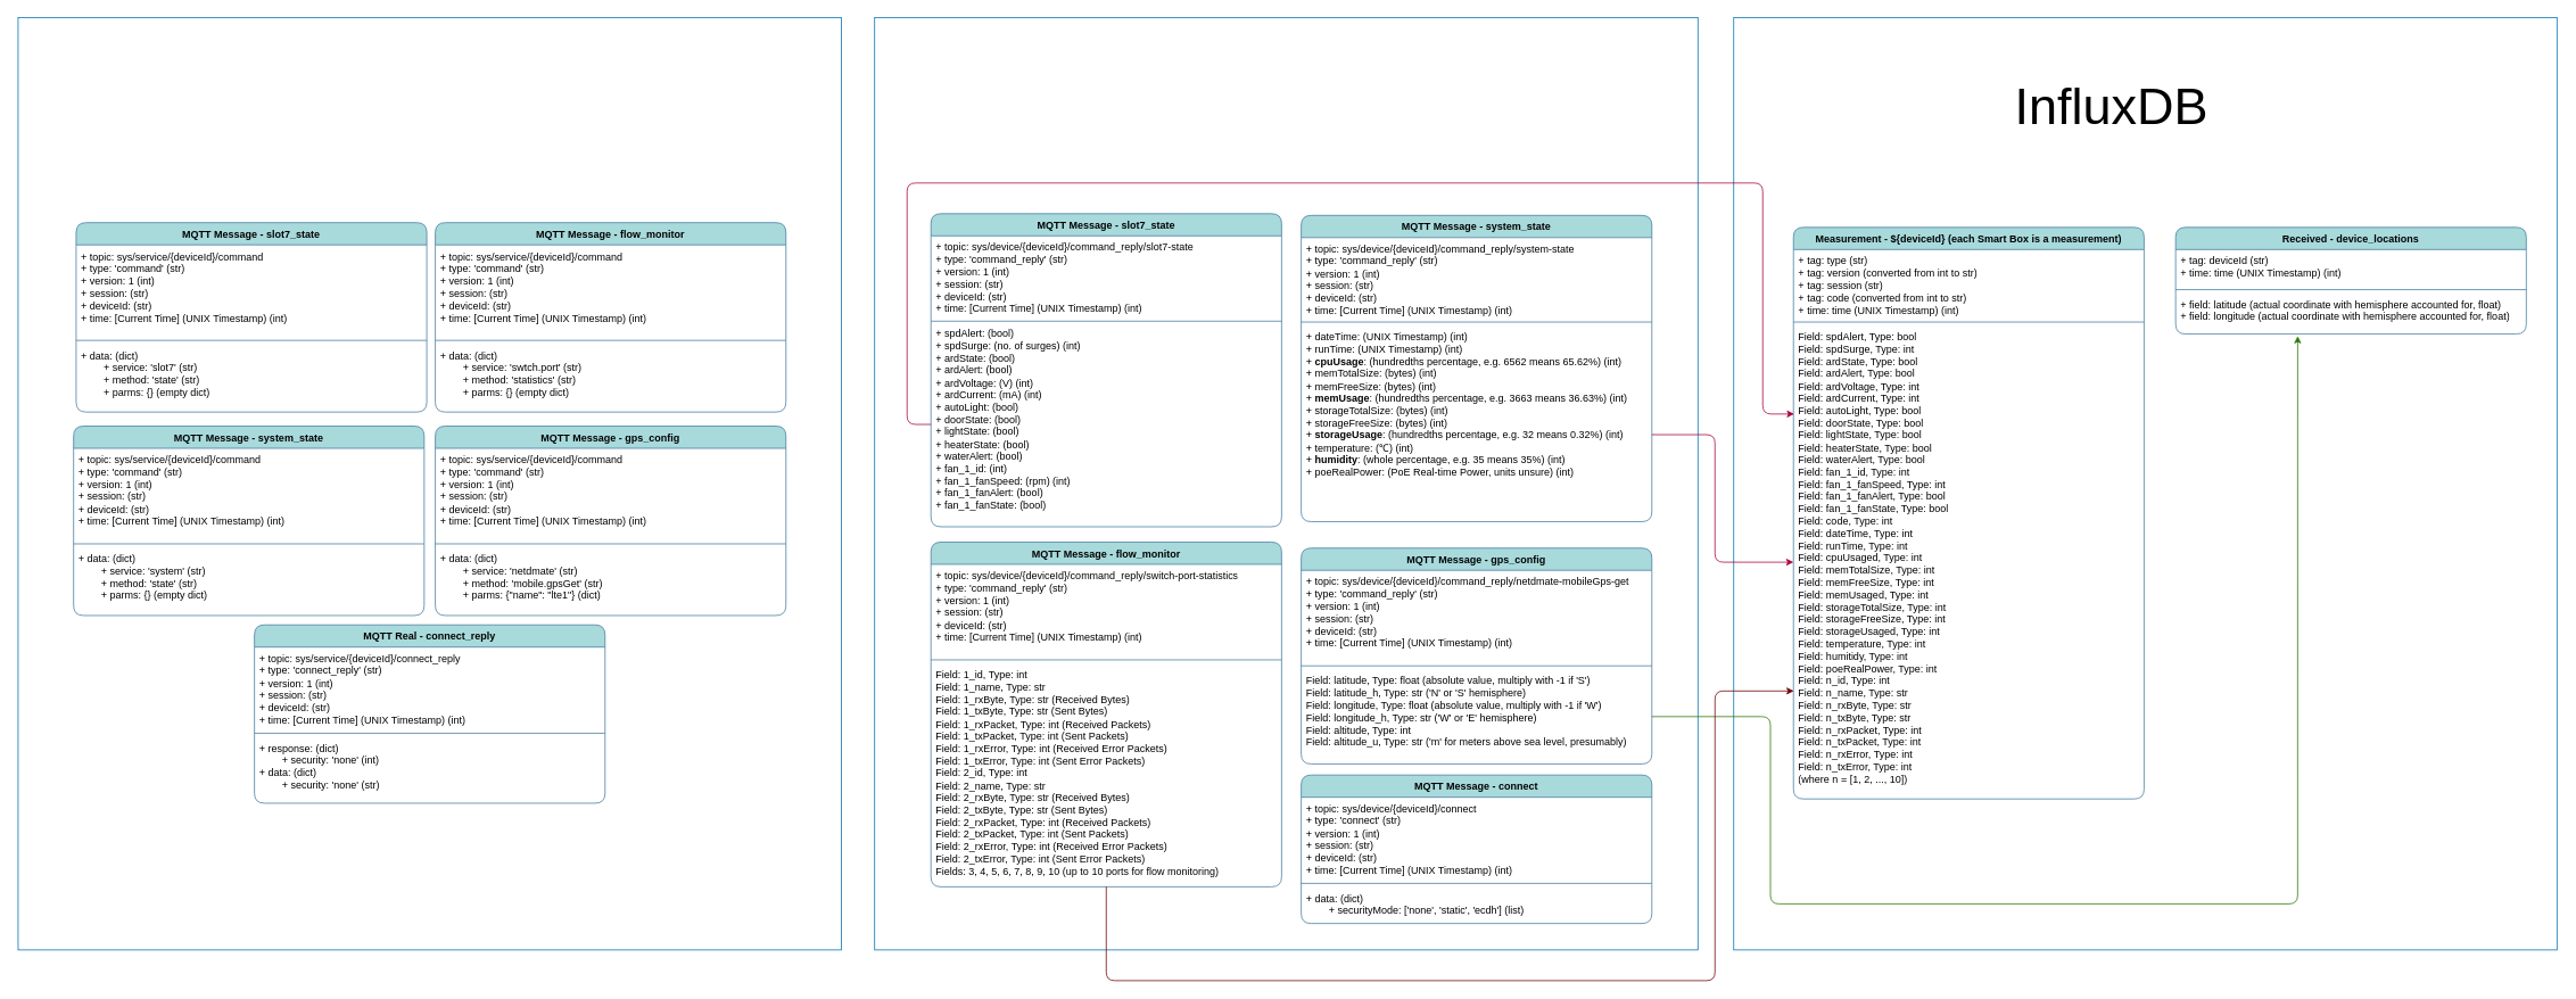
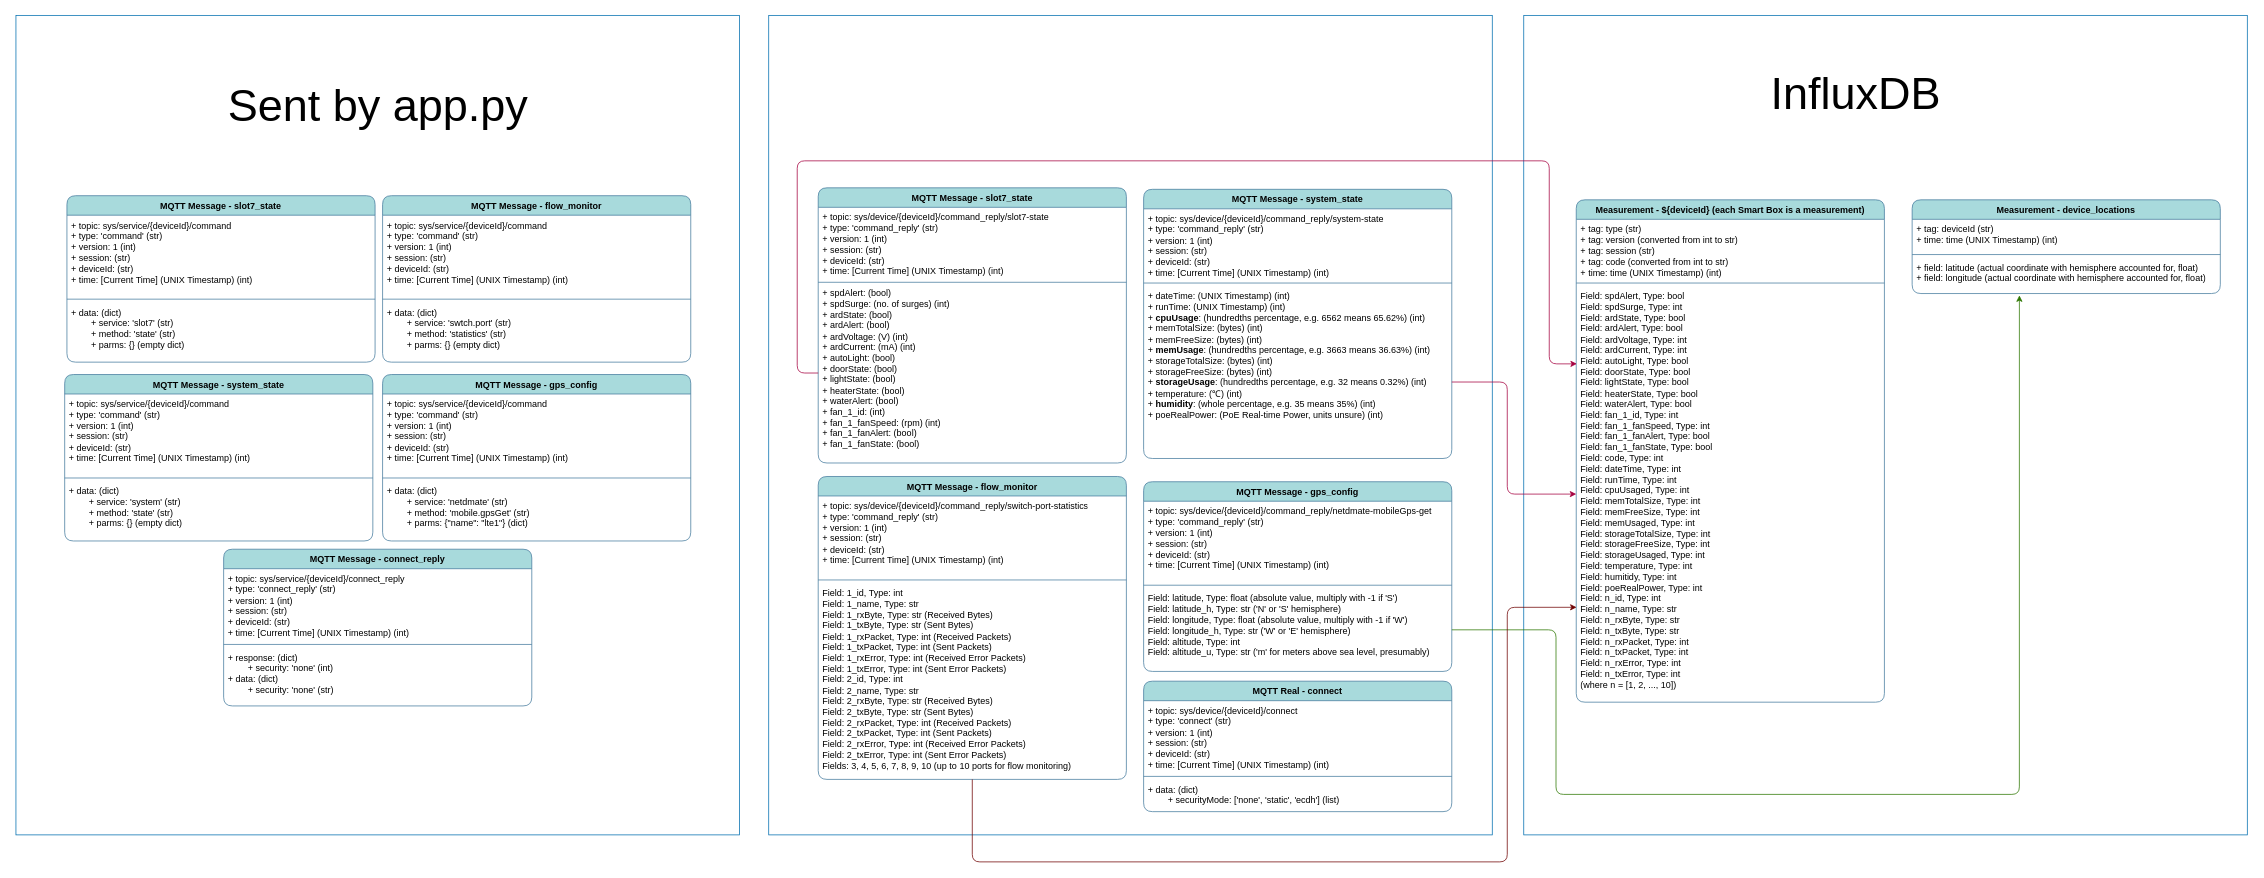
+ <mxCell id="56" value="&lt;font style=&quot;font-size: 60px;&quot;&gt;Sent by app.py&lt;/font&gt;" style="text;html=1;align=center;verticalAlign=middle;whiteSpace=wrap;rounded=0;fontColor=#000000;" parent="1" vertex="1"><mxGeometry x="160.5" y="71.5" width="684" height="136" as="geometry" /></mxCell>
- <mxCell id="45" value="Received - device_locations" style="swimlane;fontStyle=1;align=center;verticalAlign=top;childLayout=stackLayout;horizontal=1;startSize=26;horizontalStack=0;resizeParent=1;resizeParentMax=0;resizeLast=0;collapsible=1;marginBottom=0;whiteSpace=wrap;html=1;strokeColor=#457B9D;fontColor=#000000;fillColor=#A8DADC;rounded=1;" parent="1" vertex="1"><mxGeometry x="2549" y="266" width="411" height="125" as="geometry" /></mxCell>
+ <mxCell id="45" value="Measurement - device_locations" style="swimlane;fontStyle=1;align=center;verticalAlign=top;childLayout=stackLayout;horizontal=1;startSize=26;horizontalStack=0;resizeParent=1;resizeParentMax=0;resizeLast=0;collapsible=1;marginBottom=0;whiteSpace=wrap;html=1;strokeColor=#457B9D;fontColor=#000000;fillColor=#A8DADC;rounded=1;" parent="1" vertex="1"><mxGeometry x="2549" y="266" width="411" height="125" as="geometry" /></mxCell>
- <mxCell id="32" value="MQTT Real - connect_reply" style="swimlane;fontStyle=1;align=center;verticalAlign=top;childLayout=stackLayout;horizontal=1;startSize=26;horizontalStack=0;resizeParent=1;resizeParentMax=0;resizeLast=0;collapsible=1;marginBottom=0;whiteSpace=wrap;html=1;strokeColor=#457B9D;fontColor=#000000;fillColor=#A8DADC;rounded=1;" parent="1" vertex="1"><mxGeometry x="297" y="732" width="411" height="209" as="geometry" /></mxCell>
+ <mxCell id="32" value="MQTT Message - connect_reply" style="swimlane;fontStyle=1;align=center;verticalAlign=top;childLayout=stackLayout;horizontal=1;startSize=26;horizontalStack=0;resizeParent=1;resizeParentMax=0;resizeLast=0;collapsible=1;marginBottom=0;whiteSpace=wrap;html=1;strokeColor=#457B9D;fontColor=#000000;fillColor=#A8DADC;rounded=1;" parent="1" vertex="1"><mxGeometry x="297" y="732" width="411" height="209" as="geometry" /></mxCell>
- <mxCell id="15" value="MQTT Message - connect" style="swimlane;fontStyle=1;align=center;verticalAlign=top;childLayout=stackLayout;horizontal=1;startSize=26;horizontalStack=0;resizeParent=1;resizeParentMax=0;resizeLast=0;collapsible=1;marginBottom=0;whiteSpace=wrap;html=1;strokeColor=#457B9D;fontColor=#000000;fillColor=#A8DADC;rounded=1;" parent="1" vertex="1"><mxGeometry x="1524" y="908" width="411" height="174" as="geometry" /></mxCell>
+ <mxCell id="15" value="MQTT Real - connect" style="swimlane;fontStyle=1;align=center;verticalAlign=top;childLayout=stackLayout;horizontal=1;startSize=26;horizontalStack=0;resizeParent=1;resizeParentMax=0;resizeLast=0;collapsible=1;marginBottom=0;whiteSpace=wrap;html=1;strokeColor=#457B9D;fontColor=#000000;fillColor=#A8DADC;rounded=1;" parent="1" vertex="1"><mxGeometry x="1524" y="908" width="411" height="174" as="geometry" /></mxCell>
